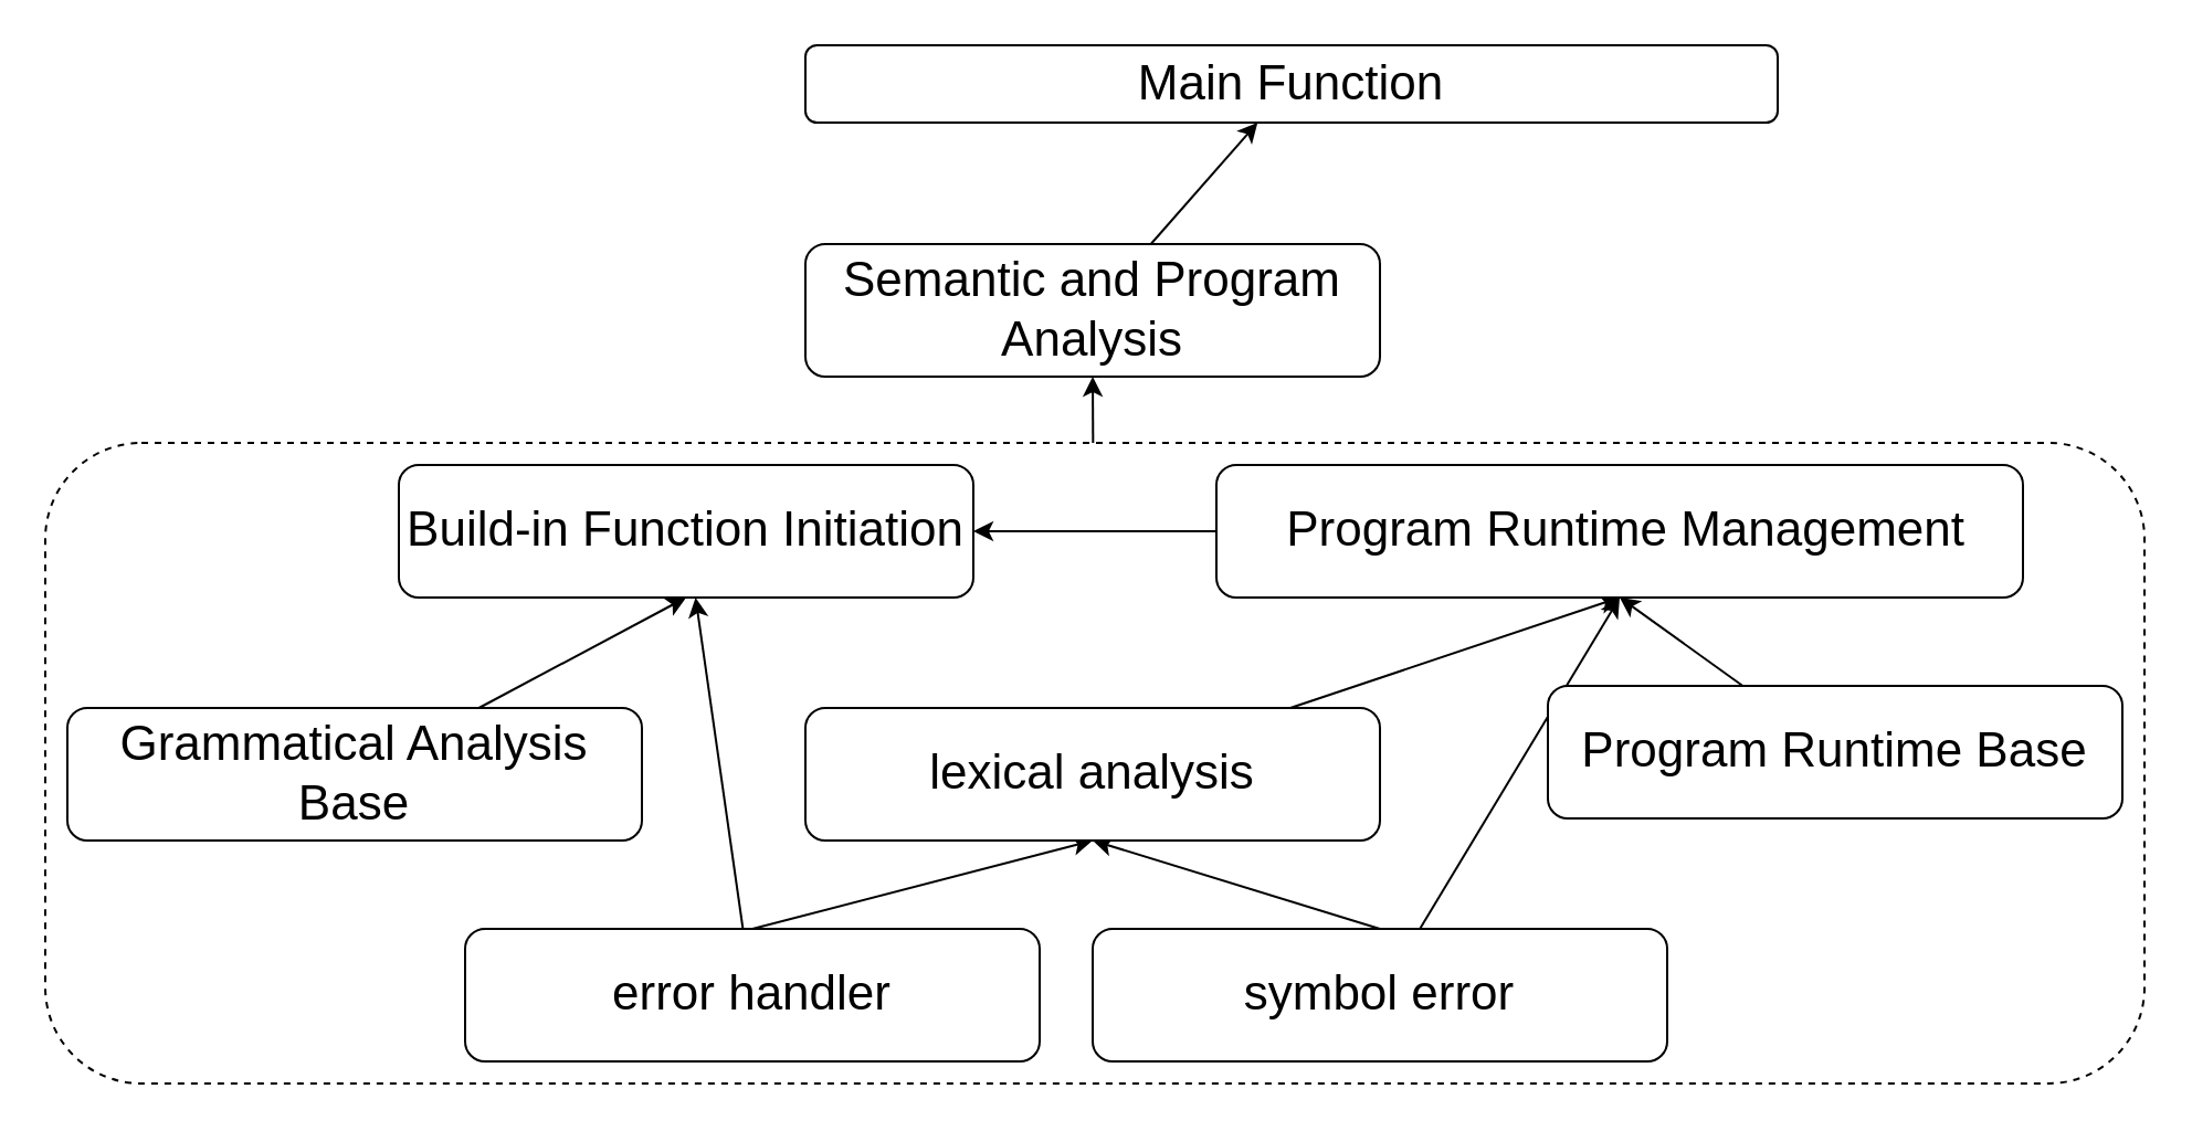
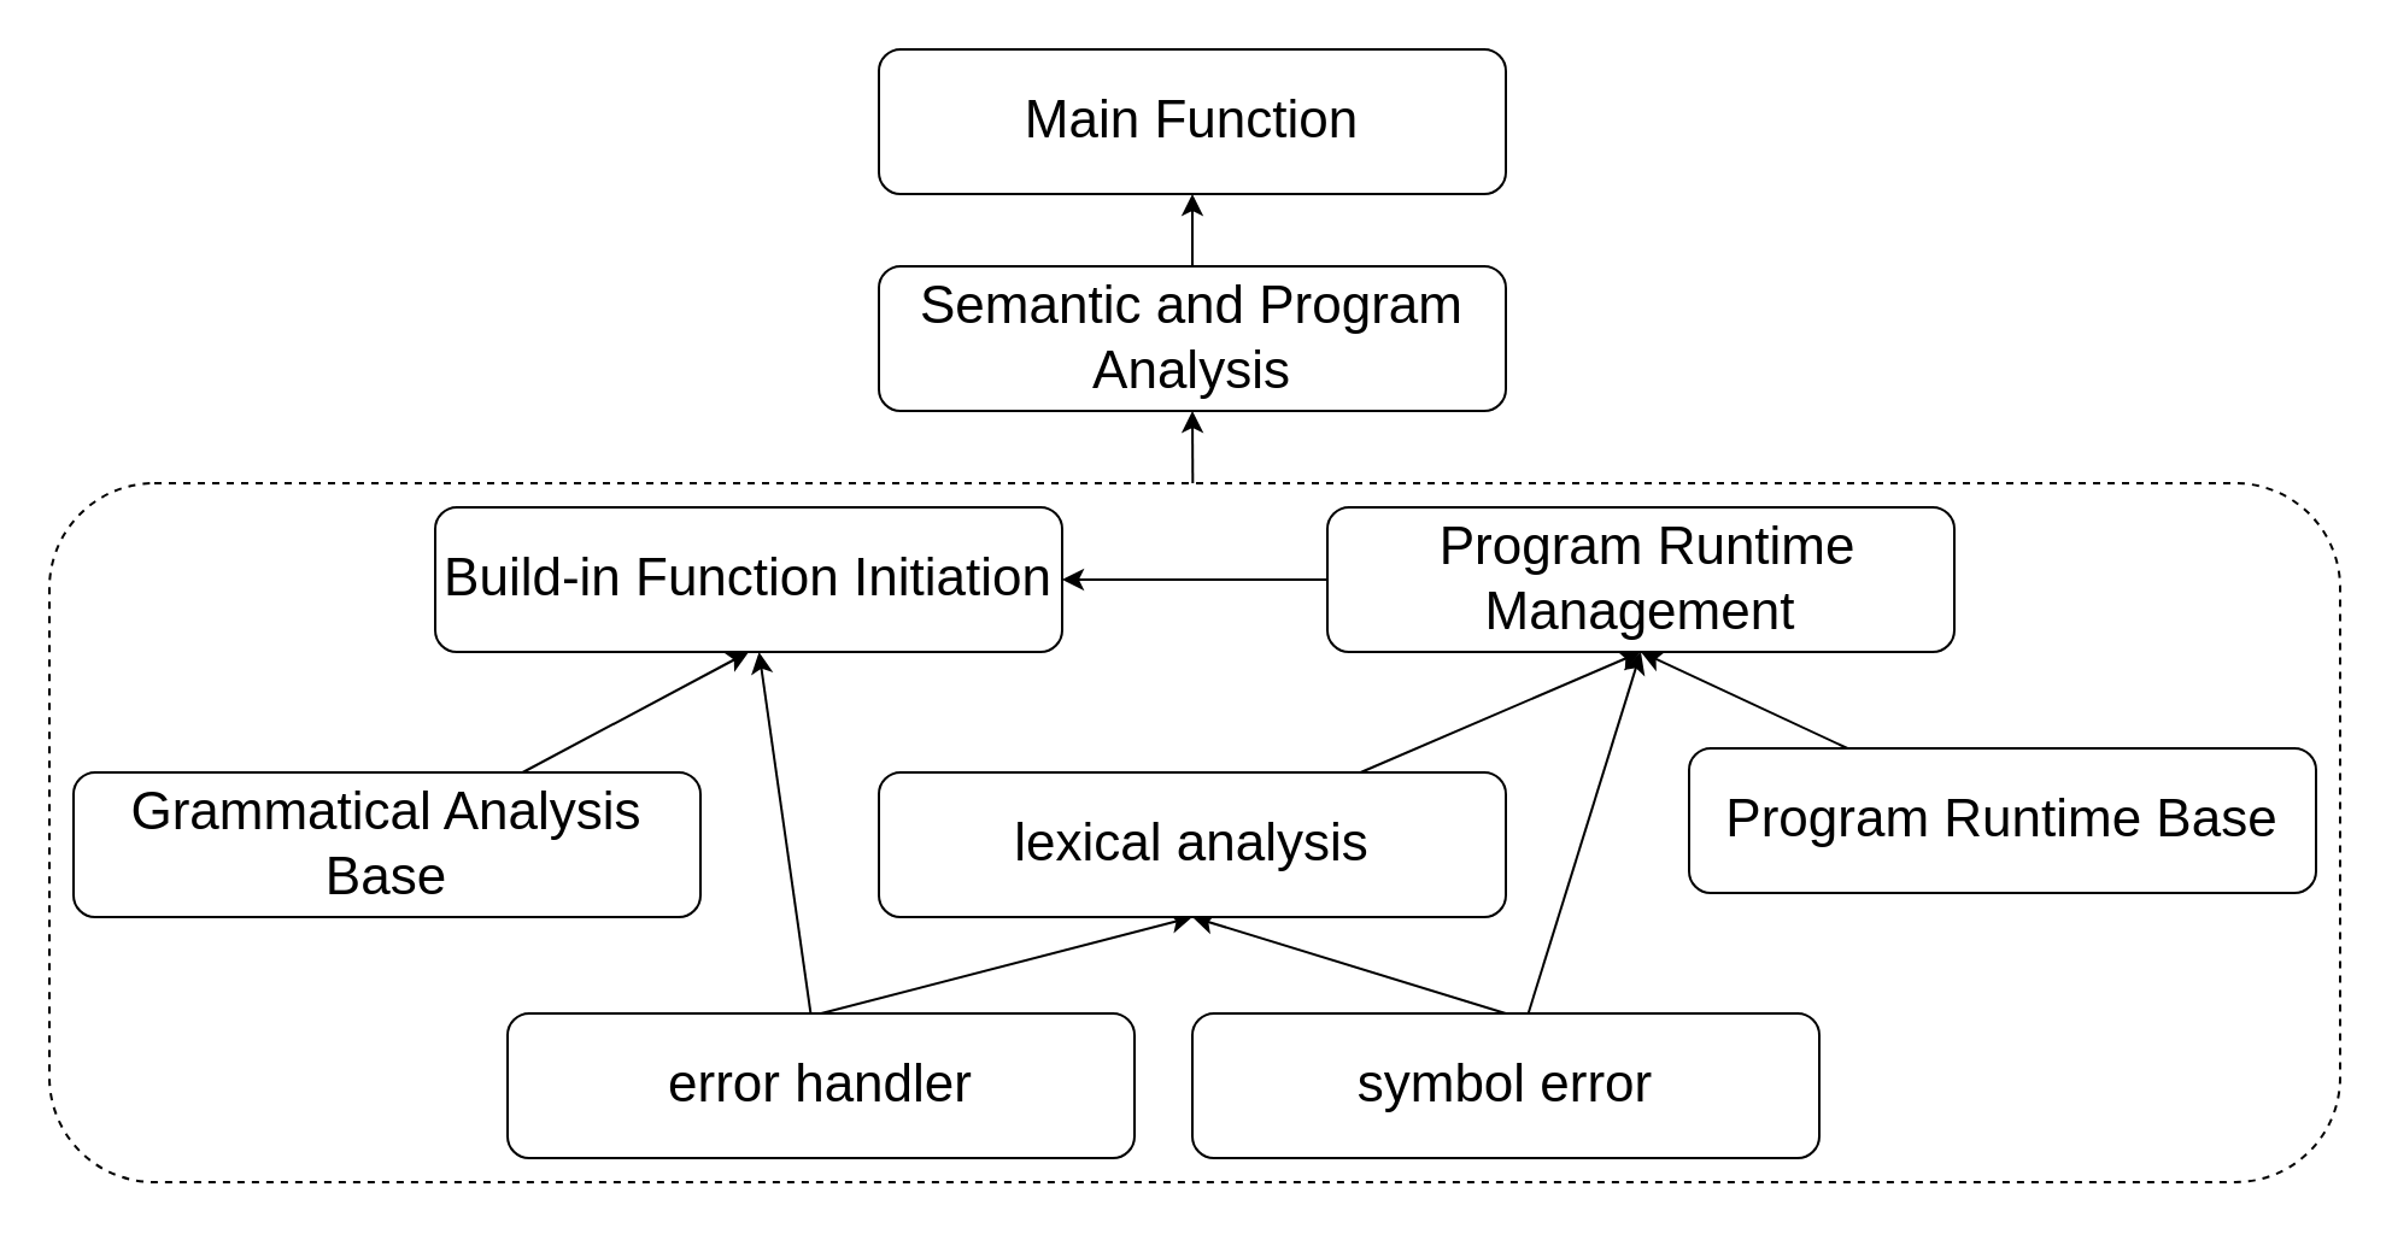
- <mxCell id="20" value="&lt;font style=&quot;font-size: 22px&quot;&gt;Main Function&lt;/font&gt;" style="rounded=1;whiteSpace=wrap;html=1;" vertex="1" parent="1"><mxGeometry x="364" y="20" width="440" height="35" as="geometry" /></mxCell>
+ <mxCell id="20" value="&lt;font style=&quot;font-size: 22px&quot;&gt;Main Function&lt;/font&gt;" style="rounded=1;whiteSpace=wrap;html=1;" vertex="1" parent="1"><mxGeometry x="364" y="20" width="260" height="60" as="geometry" /></mxCell>
- <mxCell id="14" value="&lt;font style=&quot;font-size: 22px&quot;&gt;&amp;nbsp;Program Runtime Management&lt;/font&gt;" style="rounded=1;whiteSpace=wrap;html=1;" vertex="1" parent="1"><mxGeometry x="550" y="210" width="365" height="60" as="geometry" /></mxCell>
+ <mxCell id="14" value="&lt;font style=&quot;font-size: 22px&quot;&gt;&amp;nbsp;Program Runtime Management&lt;/font&gt;" style="rounded=1;whiteSpace=wrap;html=1;" vertex="1" parent="1"><mxGeometry x="550" y="210" width="260" height="60" as="geometry" /></mxCell>
